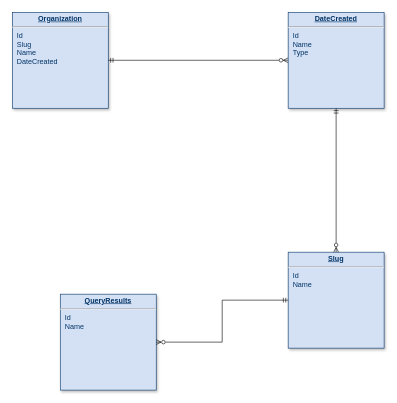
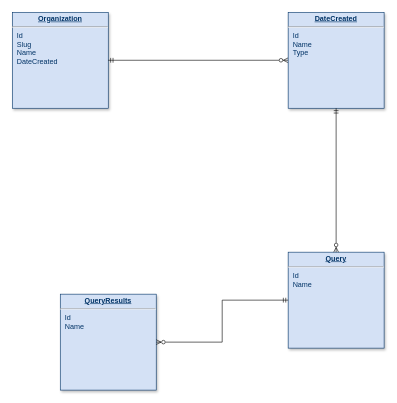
- <mxCell id="6" value="&lt;p style=&quot;margin: 0px; margin-top: 4px; text-align: center; text-decoration: underline;&quot;&gt;&lt;b&gt;Slug&lt;/b&gt;&lt;/p&gt;&lt;hr&gt;&lt;p style=&quot;margin: 0px; margin-left: 8px;&quot;&gt;Id&lt;/p&gt;&lt;p style=&quot;margin: 0px; margin-left: 8px;&quot;&gt;Name&lt;/p&gt;" style="verticalAlign=top;align=left;overflow=fill;fontSize=12;fontFamily=Helvetica;html=1;strokeColor=#003366;shadow=1;fillColor=#D4E1F5;fontColor=#003366" vertex="1" parent="1"><mxGeometry x="480" y="420" width="160" height="160" as="geometry" /></mxCell>
+ <mxCell id="6" value="&lt;p style=&quot;margin: 0px; margin-top: 4px; text-align: center; text-decoration: underline;&quot;&gt;&lt;b&gt;Query&lt;/b&gt;&lt;/p&gt;&lt;hr&gt;&lt;p style=&quot;margin: 0px; margin-left: 8px;&quot;&gt;Id&lt;/p&gt;&lt;p style=&quot;margin: 0px; margin-left: 8px;&quot;&gt;Name&lt;/p&gt;" style="verticalAlign=top;align=left;overflow=fill;fontSize=12;fontFamily=Helvetica;html=1;strokeColor=#003366;shadow=1;fillColor=#D4E1F5;fontColor=#003366" vertex="1" parent="1"><mxGeometry x="480" y="420" width="160" height="160" as="geometry" /></mxCell>
